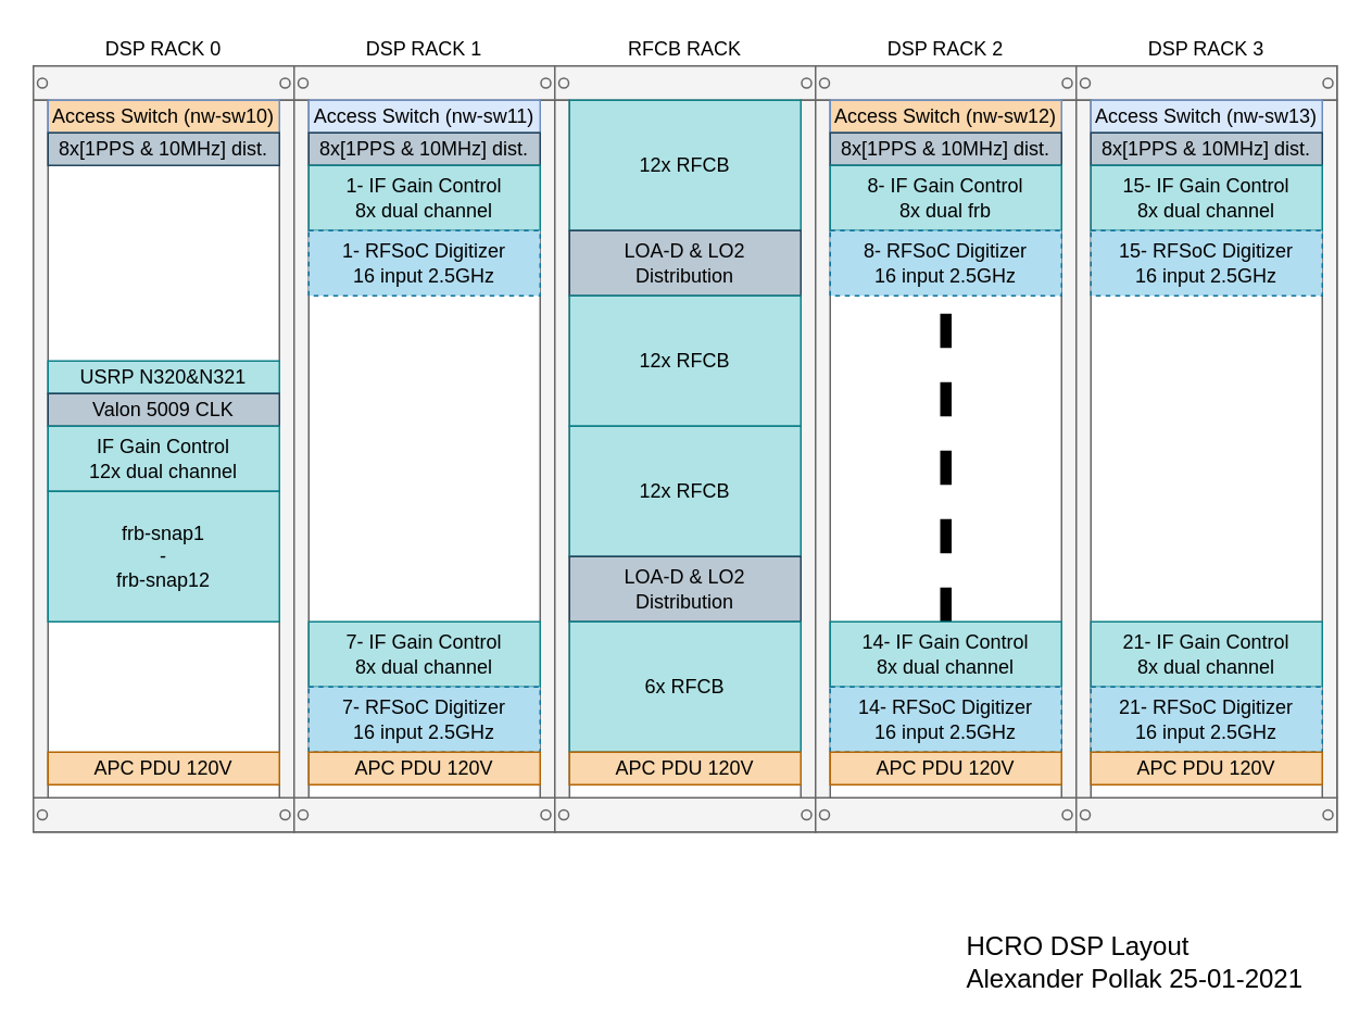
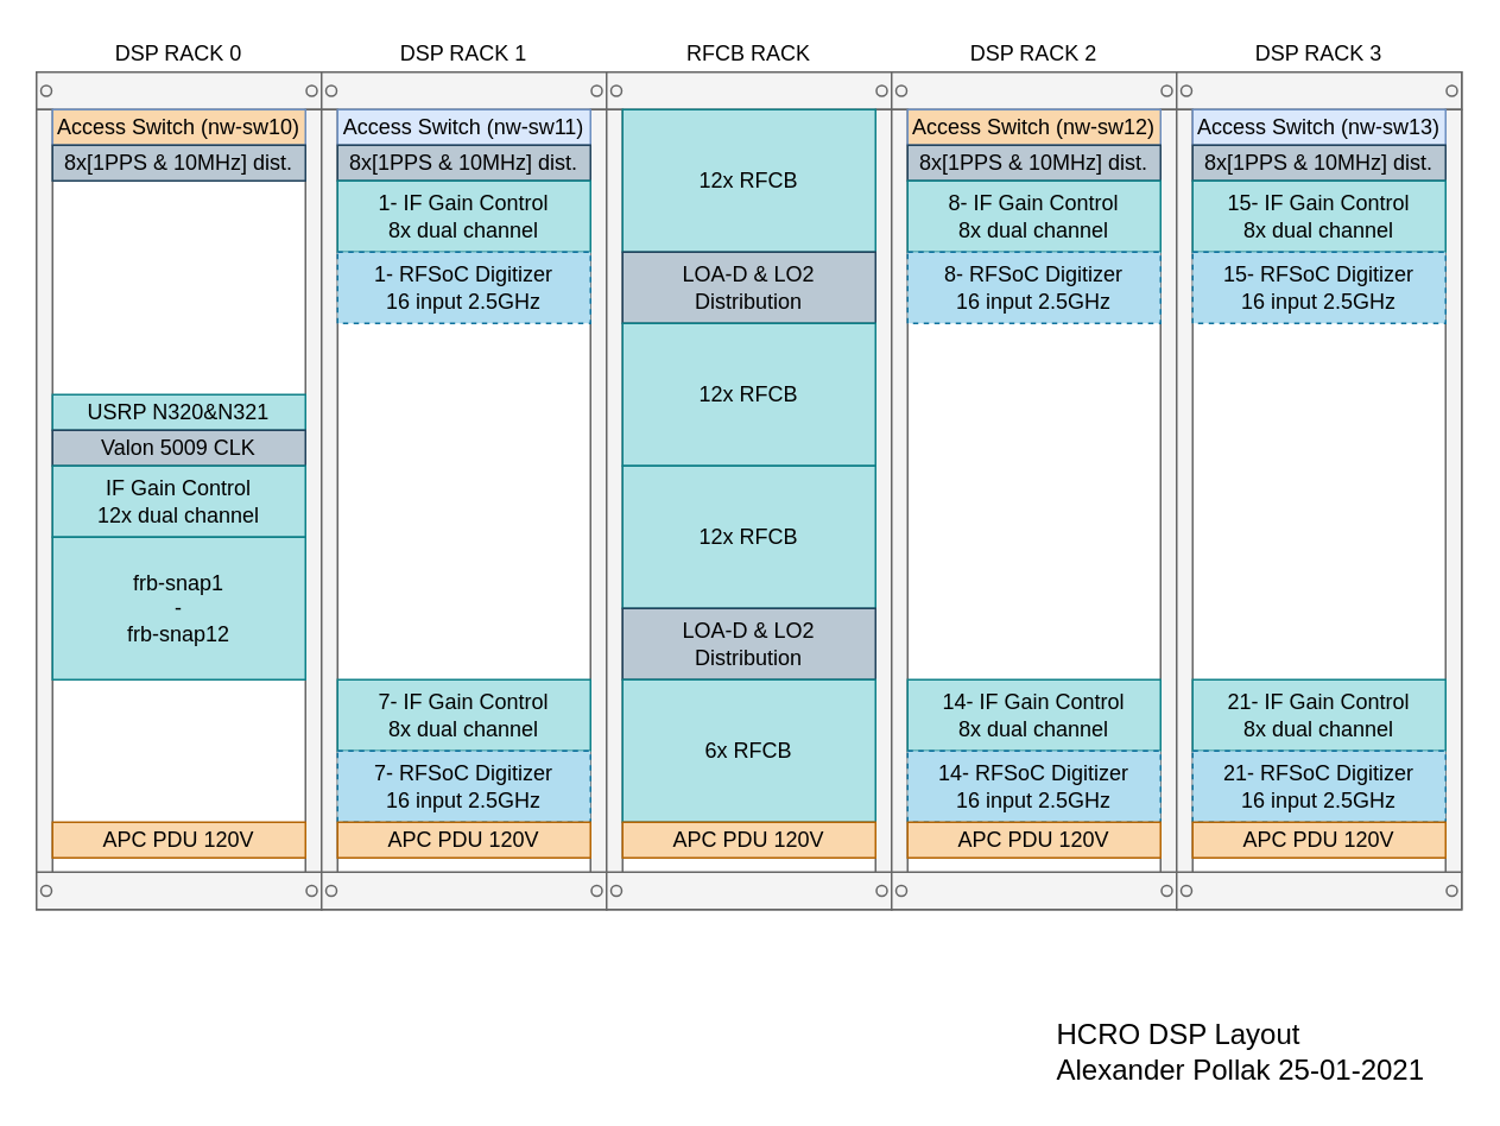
- <mxCell id="35" value="8- IF Gain&amp;nbsp;Control&lt;br&gt;8x dual frb" style="rounded=0;whiteSpace=wrap;html=1;fillColor=#b0e3e6;strokeColor=#0e8088;" vertex="1" parent="32"><mxGeometry x="9" y="61" width="142" height="40" as="geometry" /></mxCell>
+ <mxCell id="35" value="8- IF Gain&amp;nbsp;Control&lt;br&gt;8x dual channel" style="rounded=0;whiteSpace=wrap;html=1;fillColor=#b0e3e6;strokeColor=#0e8088;" vertex="1" parent="32"><mxGeometry x="9" y="61" width="142" height="40" as="geometry" /></mxCell>
- <mxCell id="37" value="" style="endArrow=none;dashed=1;html=1;entryX=0.5;entryY=1;entryDx=0;entryDy=0;exitX=0.5;exitY=0;exitDx=0;exitDy=0;strokeWidth=7;" edge="1" parent="32" source="38" target="36"><mxGeometry width="50" height="50" relative="1" as="geometry"><mxPoint x="50" y="240" as="sourcePoint" /><mxPoint x="100" y="190" as="targetPoint" /></mxGeometry></mxCell>
